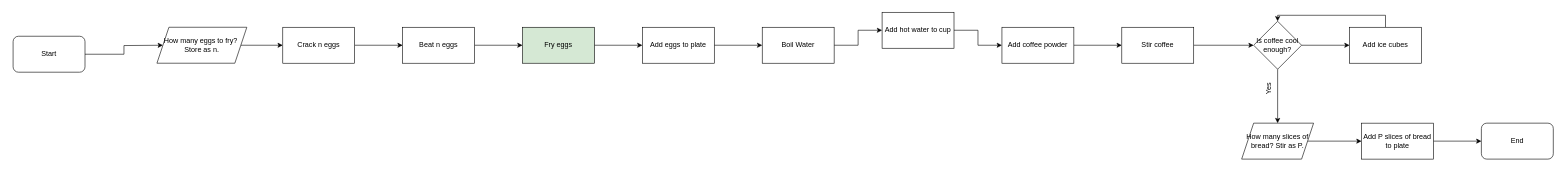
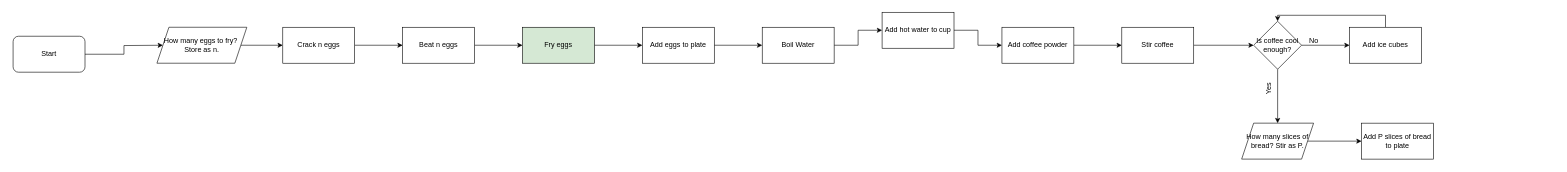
+ <mxCell id="27" value="No" style="text;html=1;align=center;verticalAlign=middle;resizable=0;points=[];autosize=1;strokeColor=none;fillColor=none;" vertex="1" parent="1"><mxGeometry x="2170" y="53" width="40" height="30" as="geometry" /></mxCell>
- <mxCell id="30" style="edgeStyle=orthogonalEdgeStyle;rounded=0;orthogonalLoop=1;jettySize=auto;html=1;exitX=1;exitY=0.5;exitDx=0;exitDy=0;entryX=0;entryY=0.5;entryDx=0;entryDy=0;" edge="1" parent="1" source="31" target="32"><mxGeometry relative="1" as="geometry" /></mxCell>
- <mxCell id="32" value="End" style="rounded=1;whiteSpace=wrap;html=1;" vertex="1" parent="1"><mxGeometry x="2470" y="205" width="120" height="60" as="geometry" /></mxCell>
